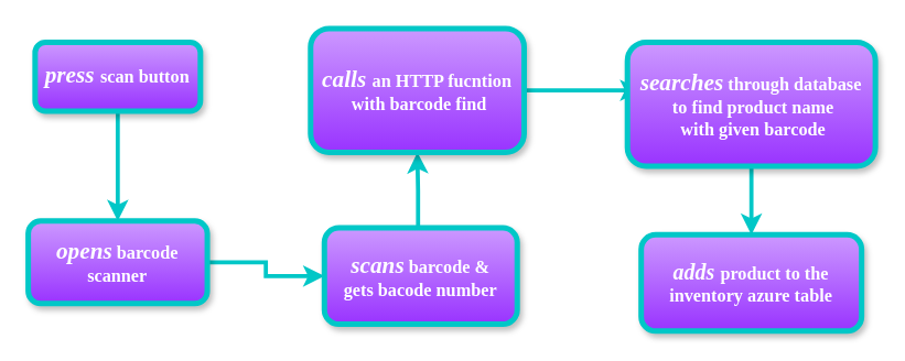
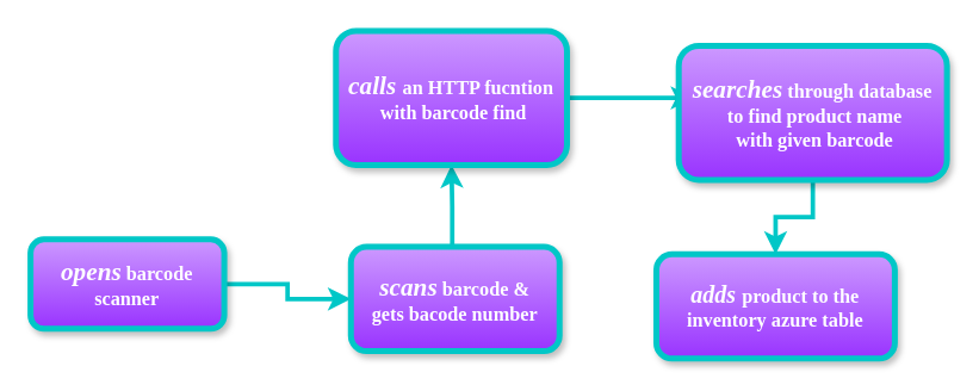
- <mxCell id="3" value="&lt;font face=&quot;Times New Roman&quot; style=&quot;font-size: 17px&quot;&gt;&lt;i&gt;p&lt;font style=&quot;font-size: 17px&quot;&gt;ress&lt;/font&gt;&lt;/i&gt; &lt;/font&gt;&lt;font face=&quot;Times New Roman&quot; style=&quot;font-size: 13px&quot;&gt;scan &lt;/font&gt;&lt;font face=&quot;Times New Roman&quot; style=&quot;font-size: 13px&quot;&gt;button&lt;/font&gt;" style="rounded=1;whiteSpace=wrap;html=1;shadow=1;direction=west;strokeWidth=4;fillColor=#9933FF;gradientColor=#CC99FF;fontStyle=1;fontSize=13;fontColor=#FFFFFF;strokeColor=#00C7C7;" vertex="1" parent="1"><mxGeometry x="25" y="30" width="120" height="50" as="geometry" /></mxCell>
- <mxCell id="2" style="edgeStyle=orthogonalEdgeStyle;rounded=0;orthogonalLoop=1;jettySize=auto;html=1;exitX=0.5;exitY=0;exitDx=0;exitDy=0;entryX=0.5;entryY=1;entryDx=0;entryDy=0;fontSize=13;fontColor=#FFFFFF;strokeColor=#00C7C7;strokeWidth=3;" edge="1" parent="1" source="3" target="5"><mxGeometry relative="1" as="geometry" /></mxCell>
- <mxCell id="12" value="&lt;font face=&quot;Times New Roman&quot;&gt;&lt;font style=&quot;font-size: 16px&quot;&gt;&lt;i&gt;adds &lt;/i&gt;&lt;/font&gt;&lt;span style=&quot;font-size: 13px&quot;&gt;product to the inventory azure table&lt;/span&gt;&lt;/font&gt;" style="rounded=1;whiteSpace=wrap;html=1;shadow=1;direction=west;strokeWidth=4;fillColor=#9933FF;gradientColor=#CC99FF;fontStyle=1;fontSize=13;fontColor=#FFFFFF;strokeColor=#00C7C7;" vertex="1" parent="1"><mxGeometry x="465" y="170" width="160" height="70" as="geometry" /></mxCell>
+ <mxCell id="12" value="&lt;font face=&quot;Times New Roman&quot;&gt;&lt;font style=&quot;font-size: 16px&quot;&gt;&lt;i&gt;adds &lt;/i&gt;&lt;/font&gt;&lt;span style=&quot;font-size: 13px&quot;&gt;product to the inventory azure table&lt;/span&gt;&lt;/font&gt;" style="rounded=1;whiteSpace=wrap;html=1;shadow=1;direction=west;strokeWidth=4;fillColor=#9933FF;gradientColor=#CC99FF;fontStyle=1;fontSize=13;fontColor=#FFFFFF;strokeColor=#00C7C7;" vertex="1" parent="1"><mxGeometry x="440" y="170" width="160" height="70" as="geometry" /></mxCell>
